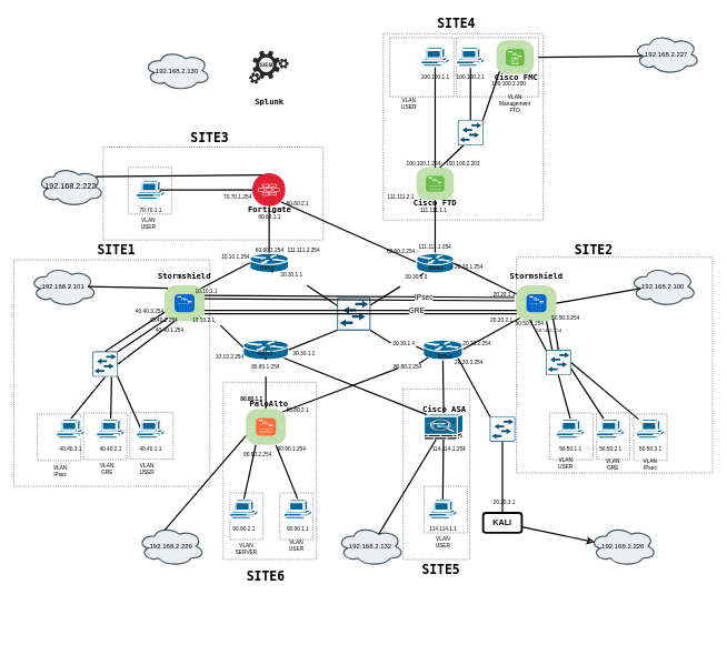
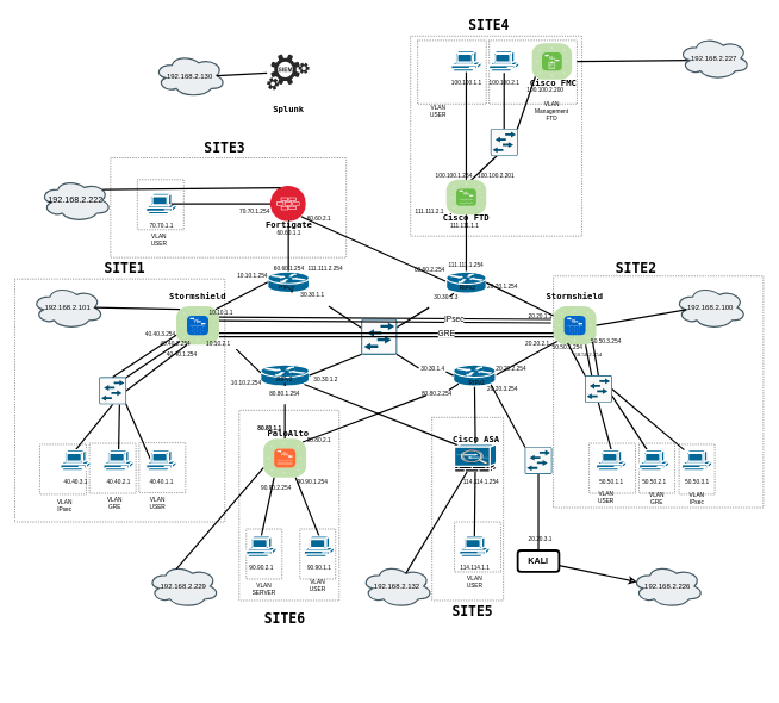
+ <mxCell id="97" style="edgeStyle=none;html=1;labelBackgroundColor=none;startFill=0;endArrow=none;endFill=0;strokeWidth=2;fontFamily=Verdana;fontSize=12;exitX=0.875;exitY=0.5;exitDx=0;exitDy=0;exitPerimeter=0;" parent="1" source="96" target="95" edge="1"><mxGeometry relative="1" as="geometry"><mxPoint x="274" y="103" as="sourcePoint" /><mxPoint x="454" y="101" as="targetPoint" /></mxGeometry></mxCell>
